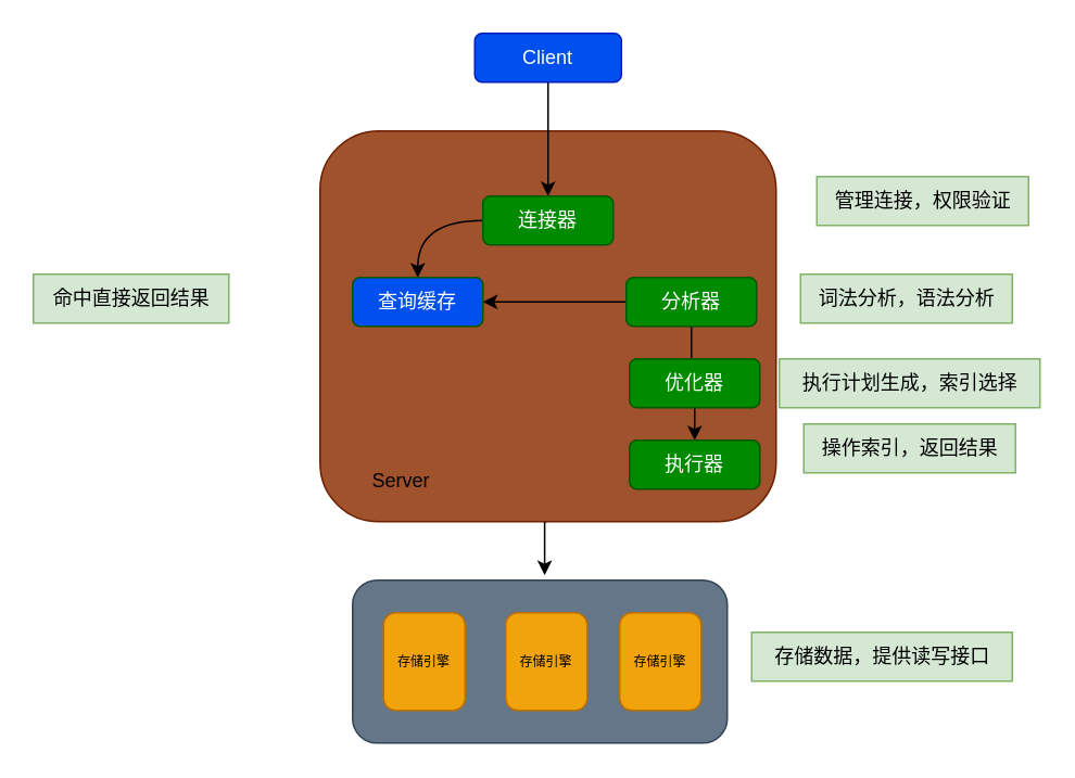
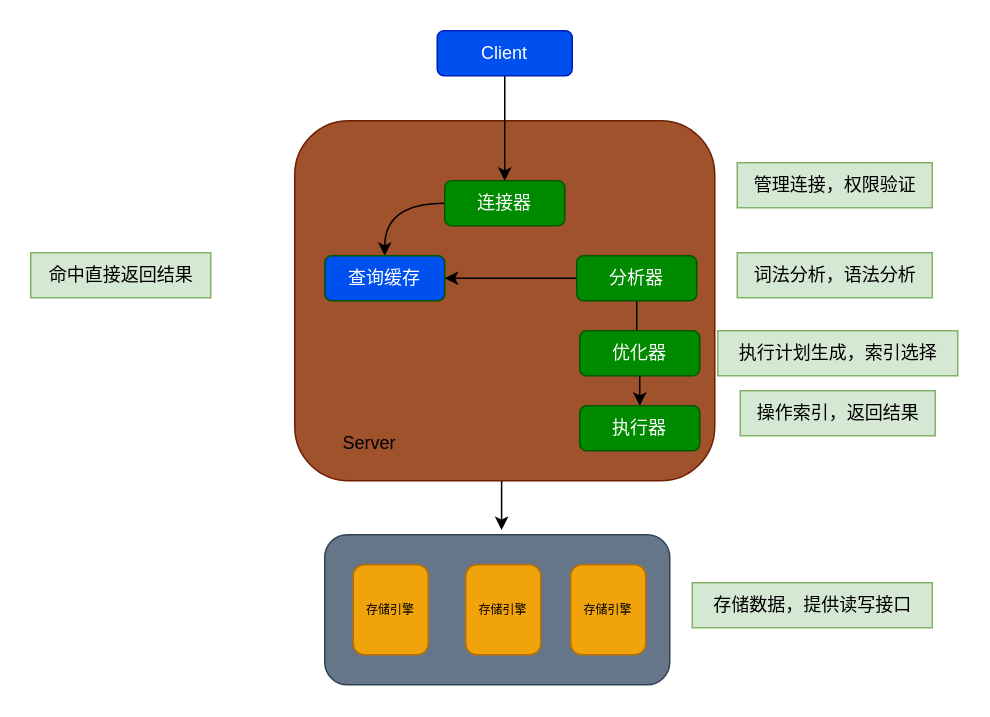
- <mxCell id="20" value="管理连接，权限验证" style="text;html=1;align=center;verticalAlign=middle;resizable=0;points=[];autosize=1;strokeColor=#82b366;fillColor=#d5e8d4;" vertex="1" parent="1"><mxGeometry x="501" y="108" width="130" height="30" as="geometry" /></mxCell>
+ <mxCell id="20" value="管理连接，权限验证" style="text;html=1;align=center;verticalAlign=middle;resizable=0;points=[];autosize=1;strokeColor=#82b366;fillColor=#d5e8d4;" vertex="1" parent="1"><mxGeometry x="491" y="108" width="130" height="30" as="geometry" /></mxCell>
